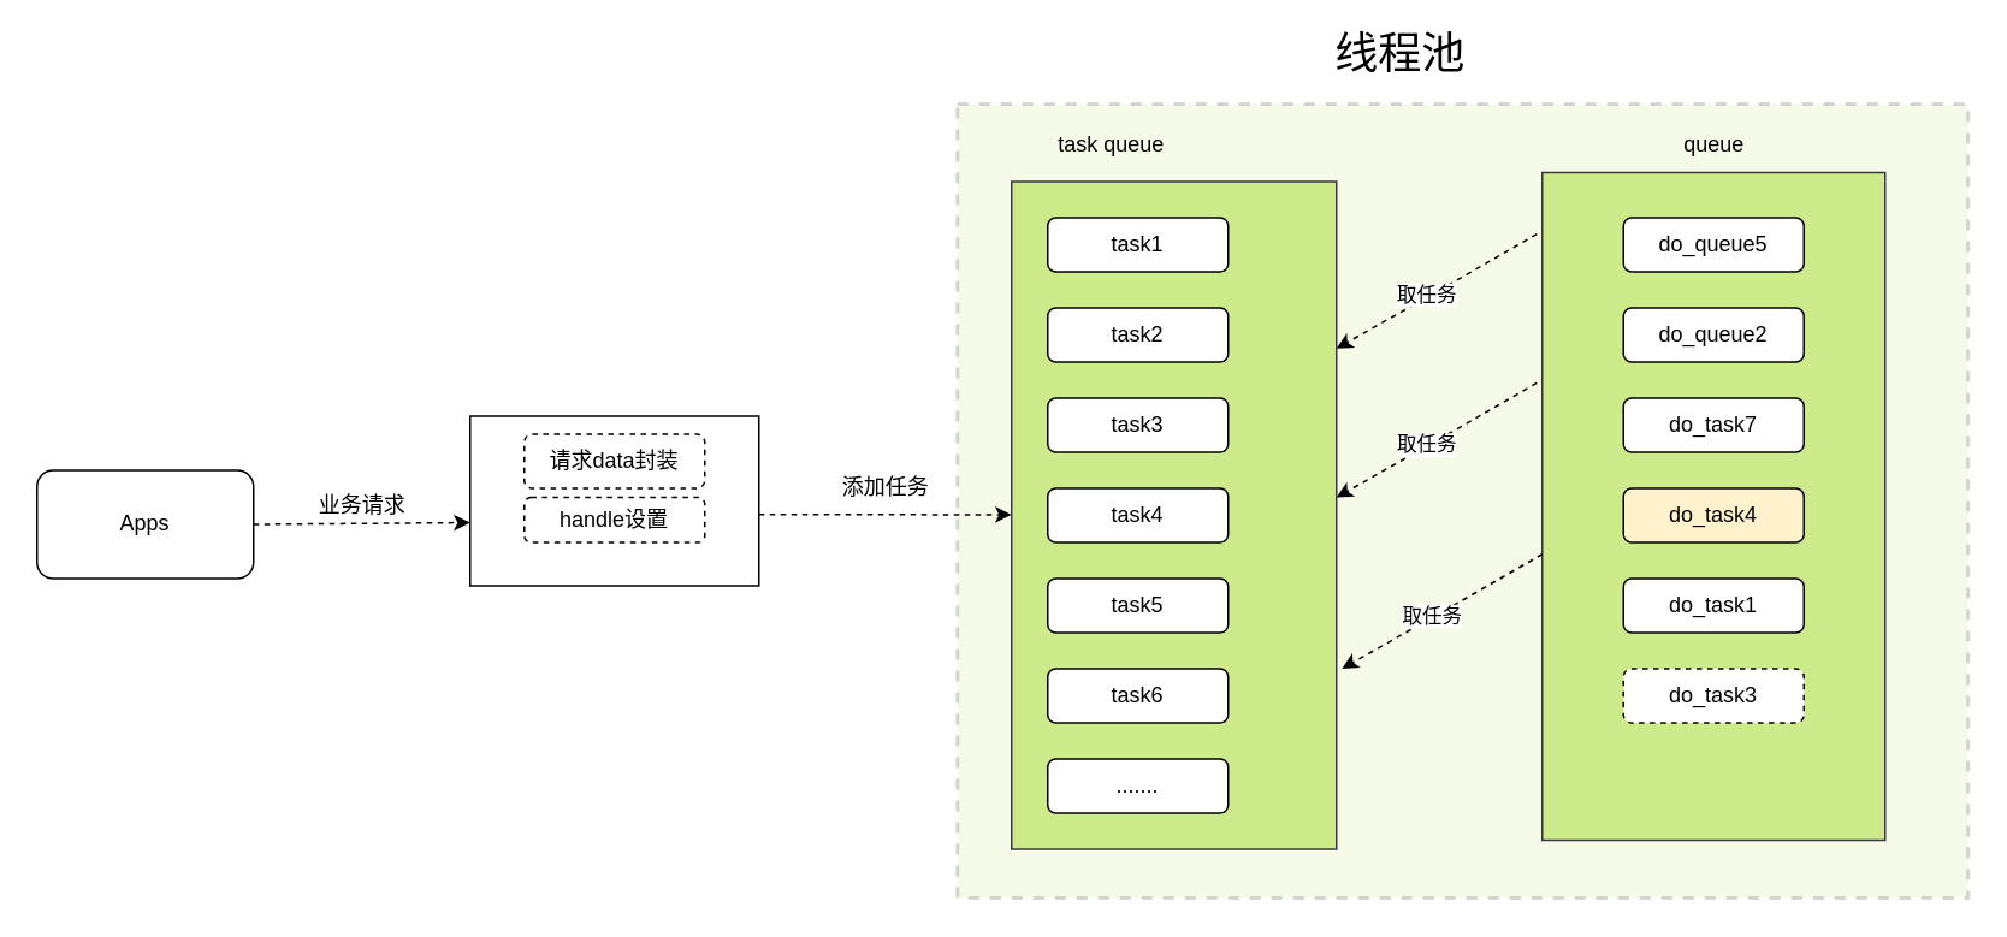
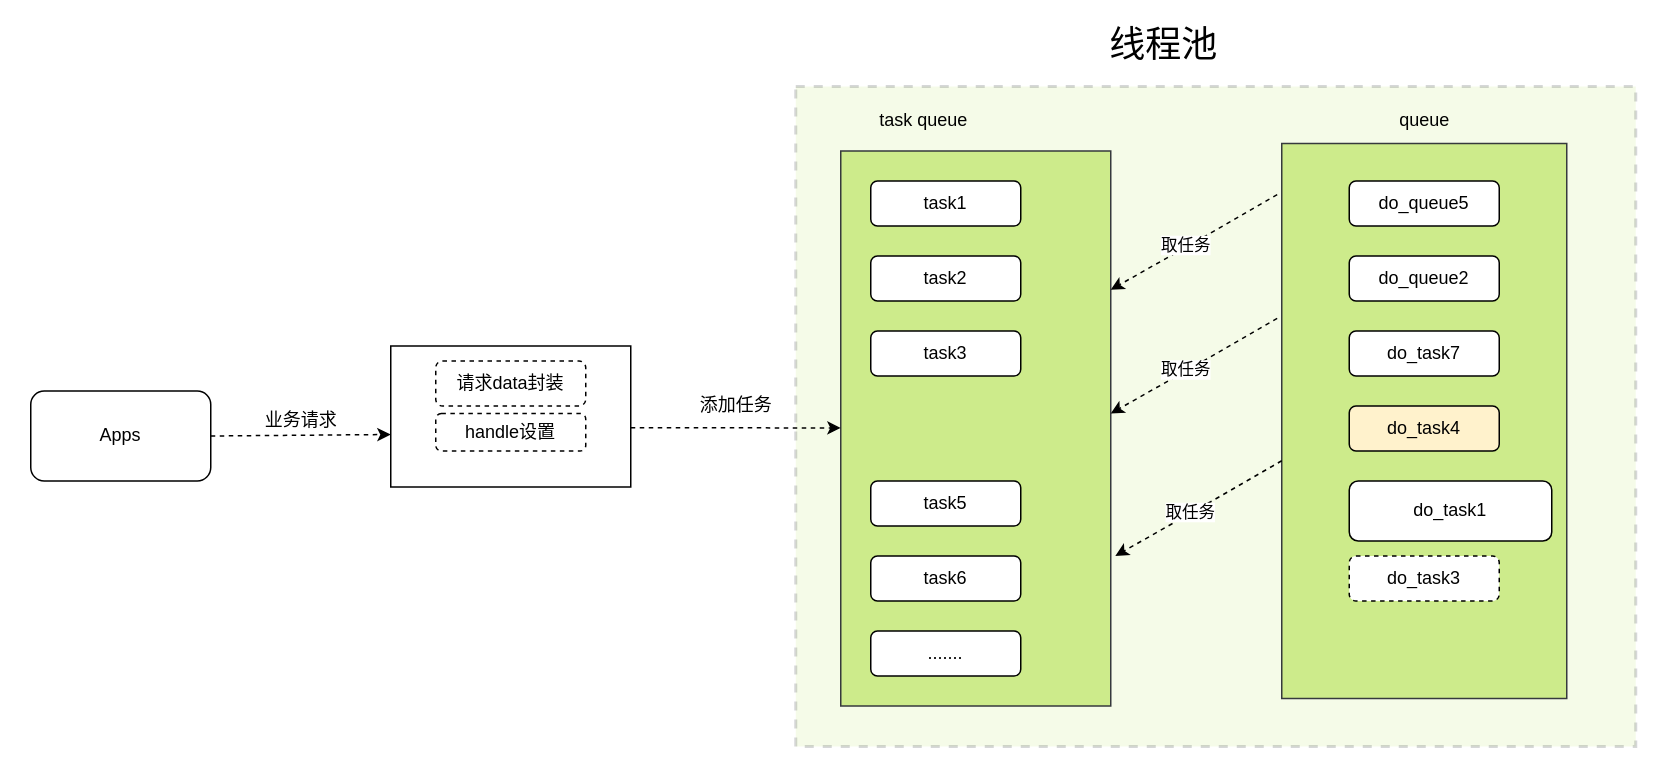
- <mxCell id="7" value="task4" style="rounded=1;whiteSpace=wrap;html=1;" parent="1" vertex="1"><mxGeometry x="580" y="270" width="100" height="30" as="geometry" /></mxCell>
- <mxCell id="12" value="do_task1" style="rounded=1;whiteSpace=wrap;html=1;" parent="1" vertex="1"><mxGeometry x="899" y="320" width="100" height="30" as="geometry" /></mxCell>
+ <mxCell id="12" value="do_task1" style="rounded=1;whiteSpace=wrap;html=1;" parent="1" vertex="1"><mxGeometry x="899" y="320" width="135" height="40" as="geometry" /></mxCell>
